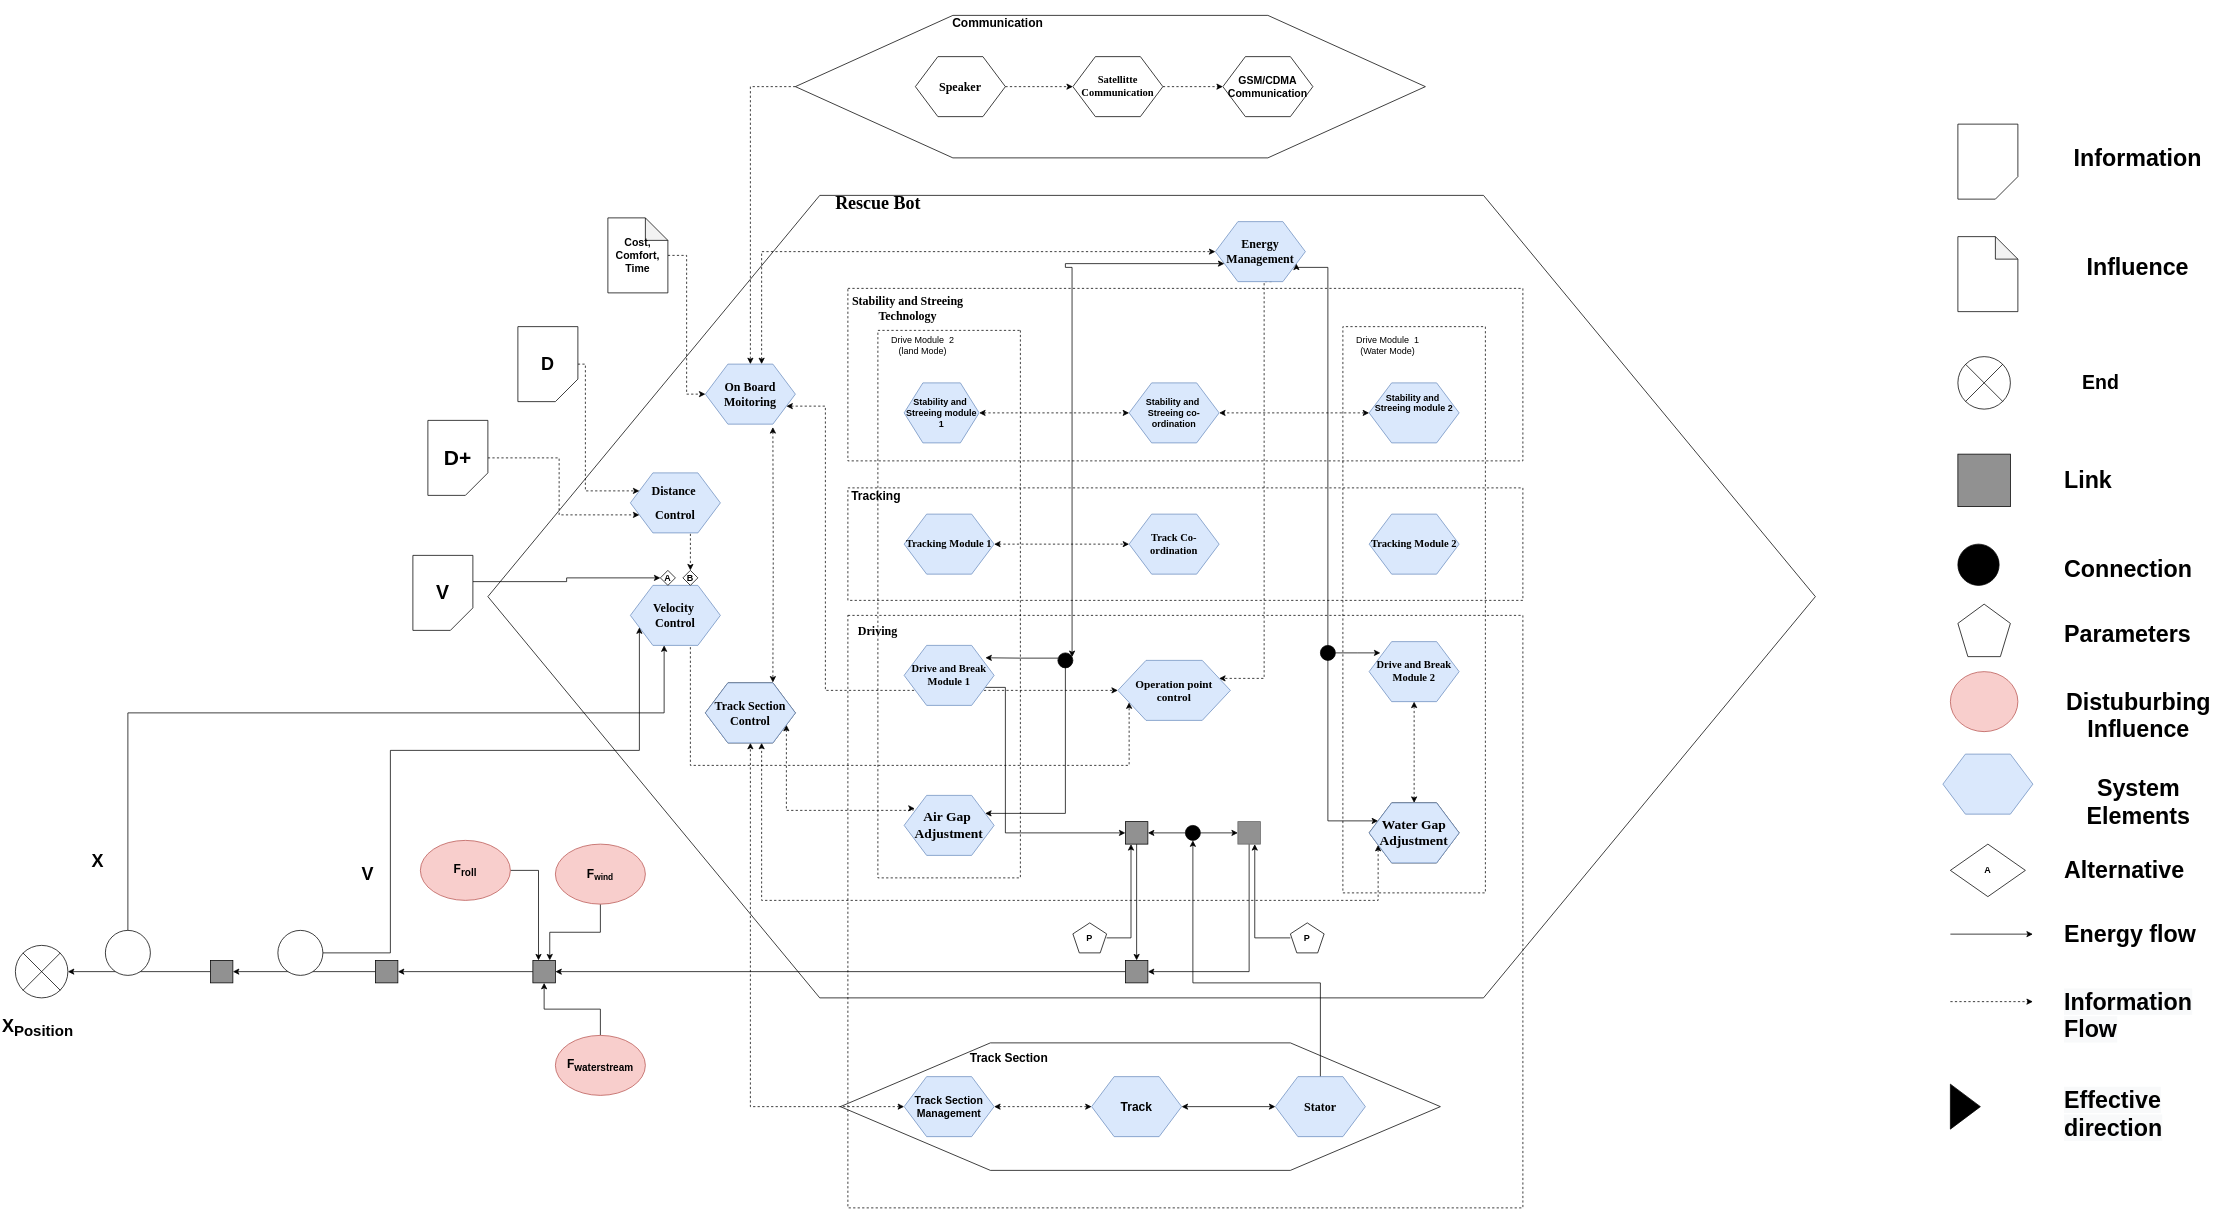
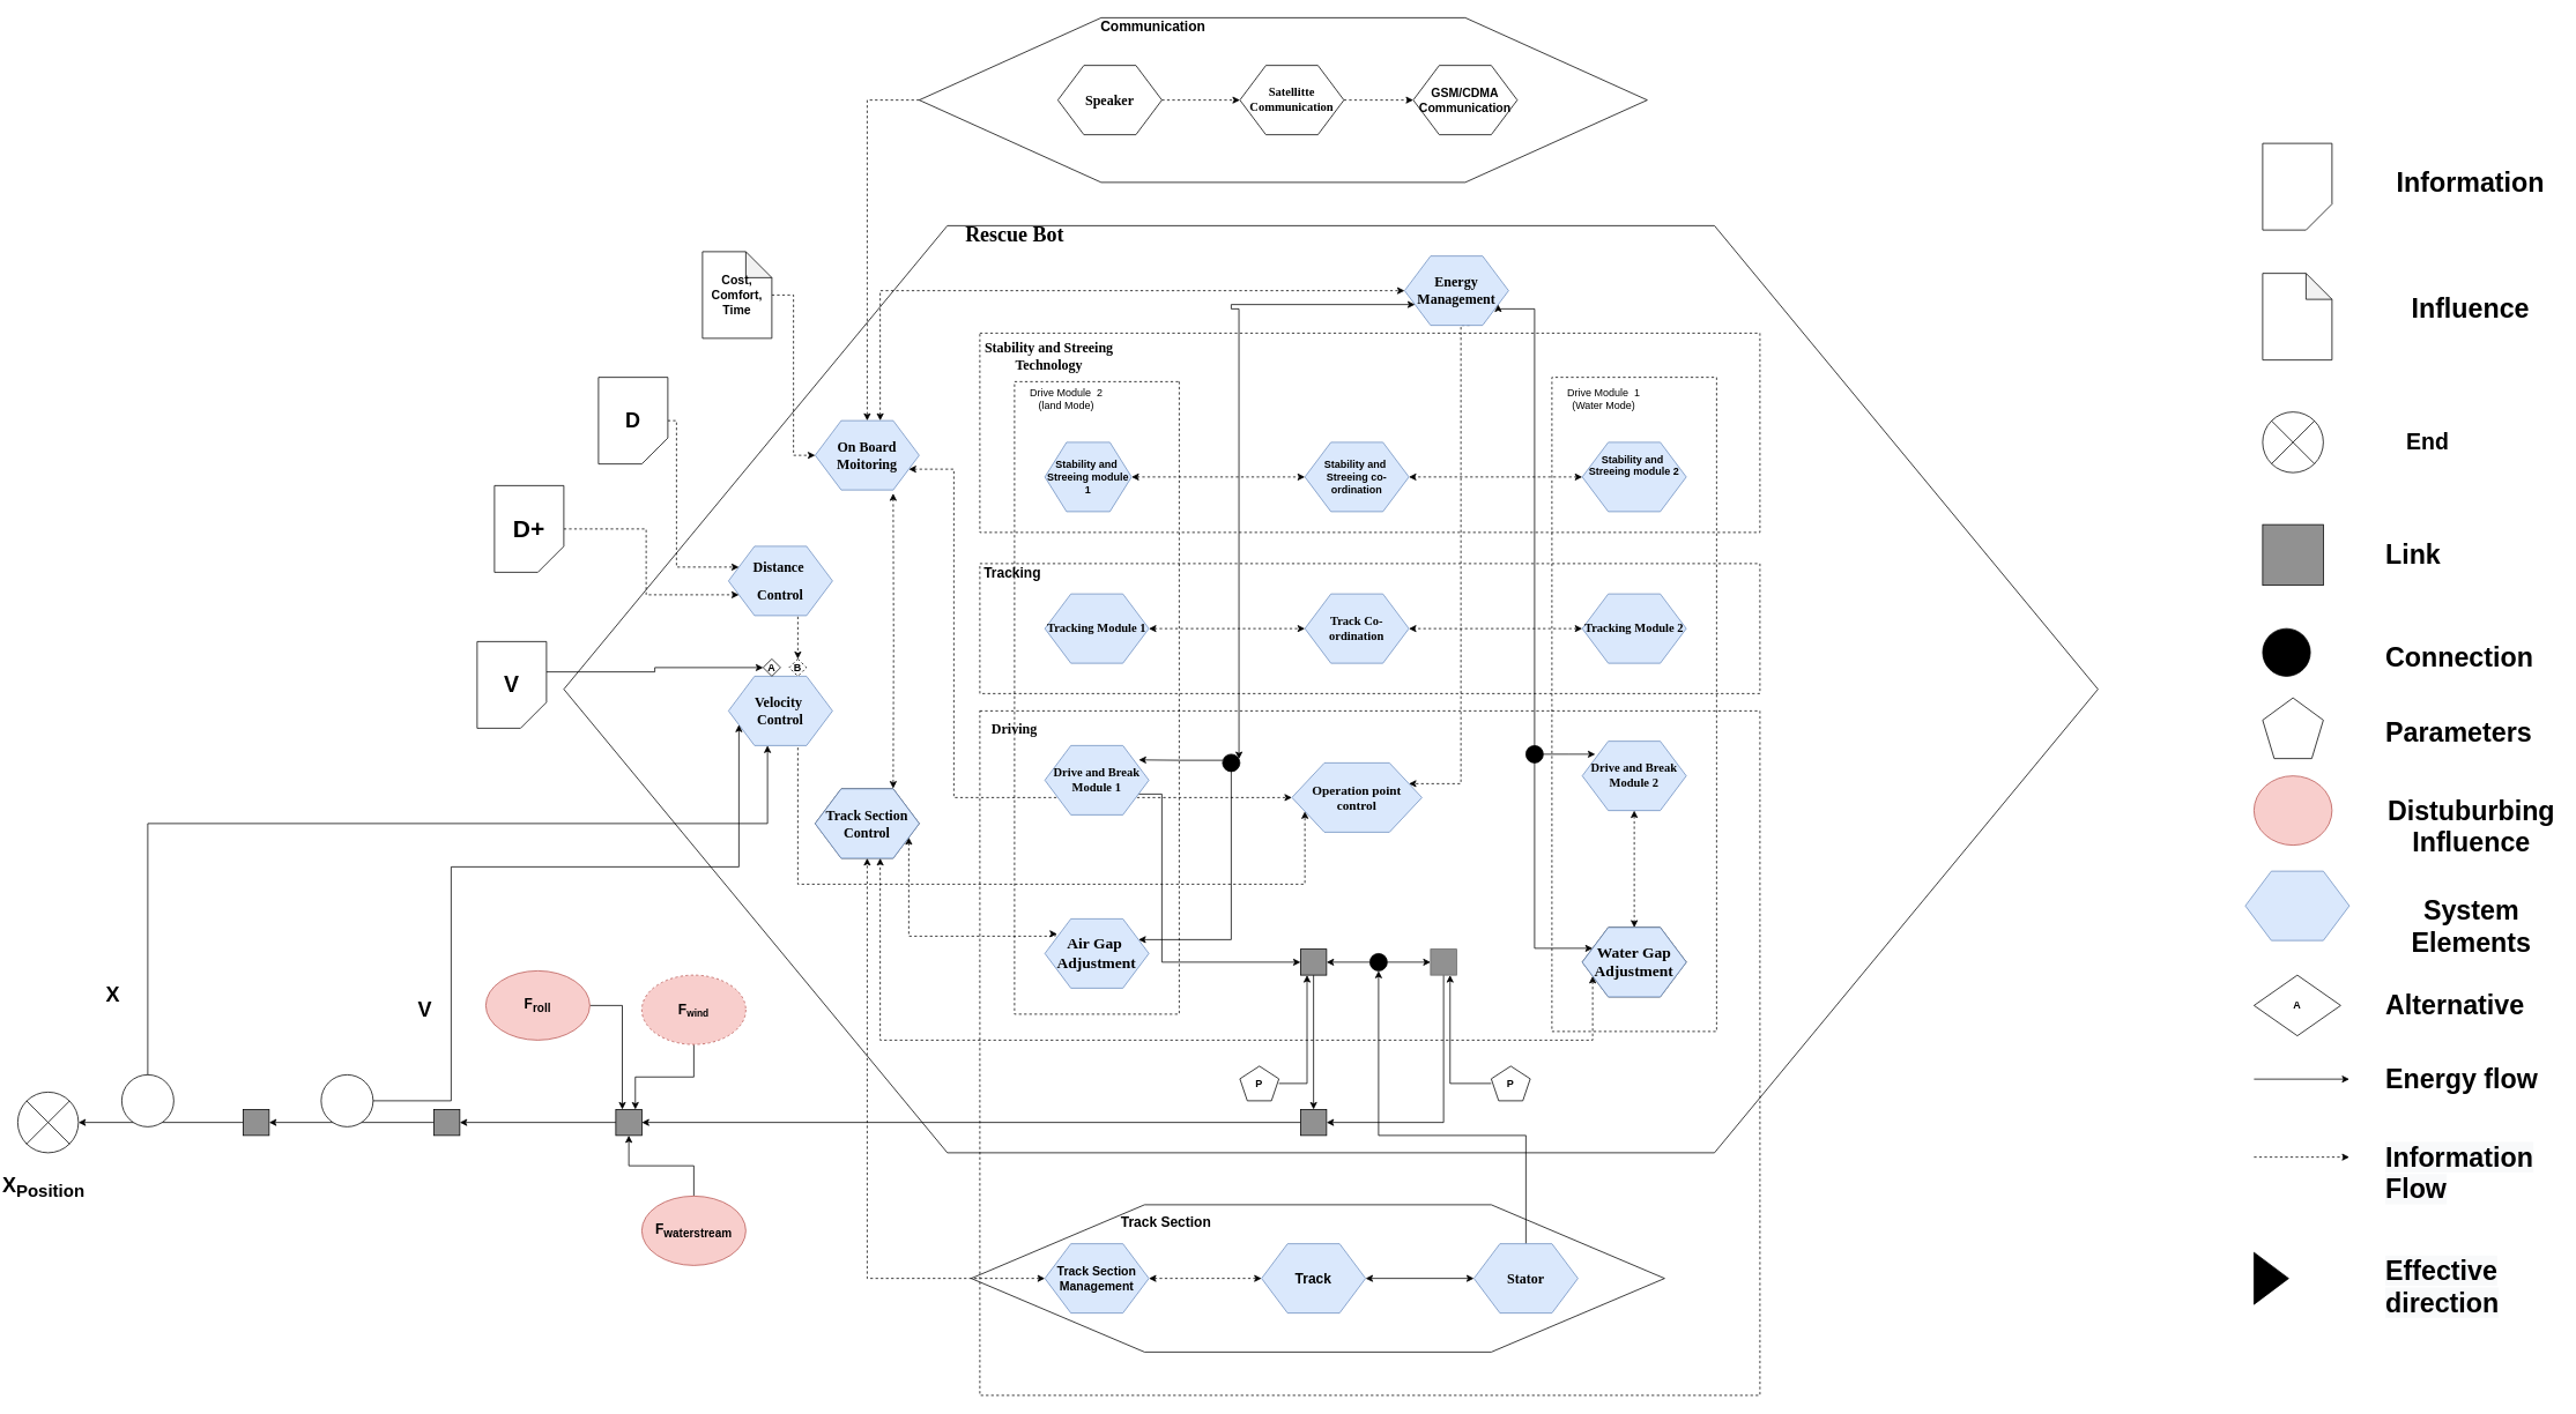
+ <mxCell id="49" style="edgeStyle=orthogonalEdgeStyle;rounded=0;orthogonalLoop=1;jettySize=auto;html=1;entryX=1;entryY=0.5;entryDx=0;entryDy=0;dashed=1;startArrow=classic;startFill=1;" edge="1" parent="1" source="50" target="23"><mxGeometry relative="1" as="geometry" /></mxCell>
- <mxCell id="47" value="&lt;b&gt;B&lt;/b&gt;" style="rhombus;whiteSpace=wrap;html=1;" vertex="1" parent="1"><mxGeometry x="910" y="760" width="20" height="20" as="geometry" /></mxCell>
+ <mxCell id="47" value="&lt;b&gt;B&lt;/b&gt;" style="rhombus;whiteSpace=wrap;html=1;dashed=1;" vertex="1" parent="1"><mxGeometry x="910" y="760" width="20" height="20" as="geometry" /></mxCell>
- <mxCell id="97" value="&lt;b style=&quot;font-size: 16px&quot;&gt;F&lt;/b&gt;&lt;b style=&quot;font-size: 13.333px&quot;&gt;&lt;sub&gt;wind&lt;/sub&gt;&lt;/b&gt;" style="ellipse;whiteSpace=wrap;html=1;strokeColor=#b85450;fillColor=#f8cecc;" vertex="1" parent="1"><mxGeometry x="740" y="1125" width="120" height="80" as="geometry" /></mxCell>
+ <mxCell id="97" value="&lt;b style=&quot;font-size: 16px&quot;&gt;F&lt;/b&gt;&lt;b style=&quot;font-size: 13.333px&quot;&gt;&lt;sub&gt;wind&lt;/sub&gt;&lt;/b&gt;" style="ellipse;whiteSpace=wrap;html=1;strokeColor=#b85450;fillColor=#f8cecc;dashed=1;" vertex="1" parent="1"><mxGeometry x="740" y="1125" width="120" height="80" as="geometry" /></mxCell>
